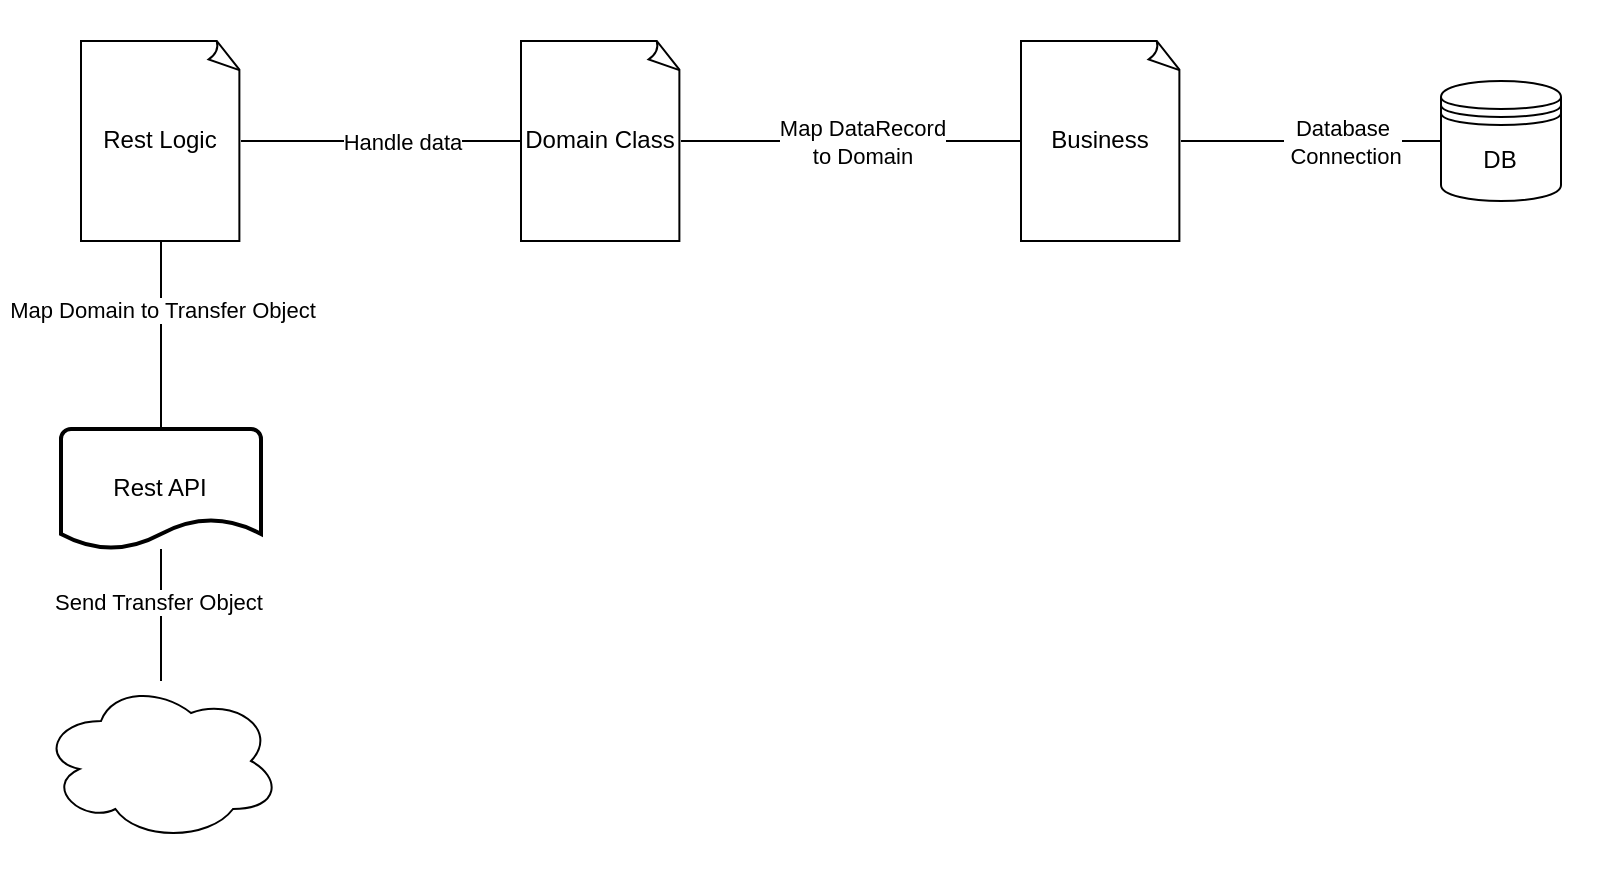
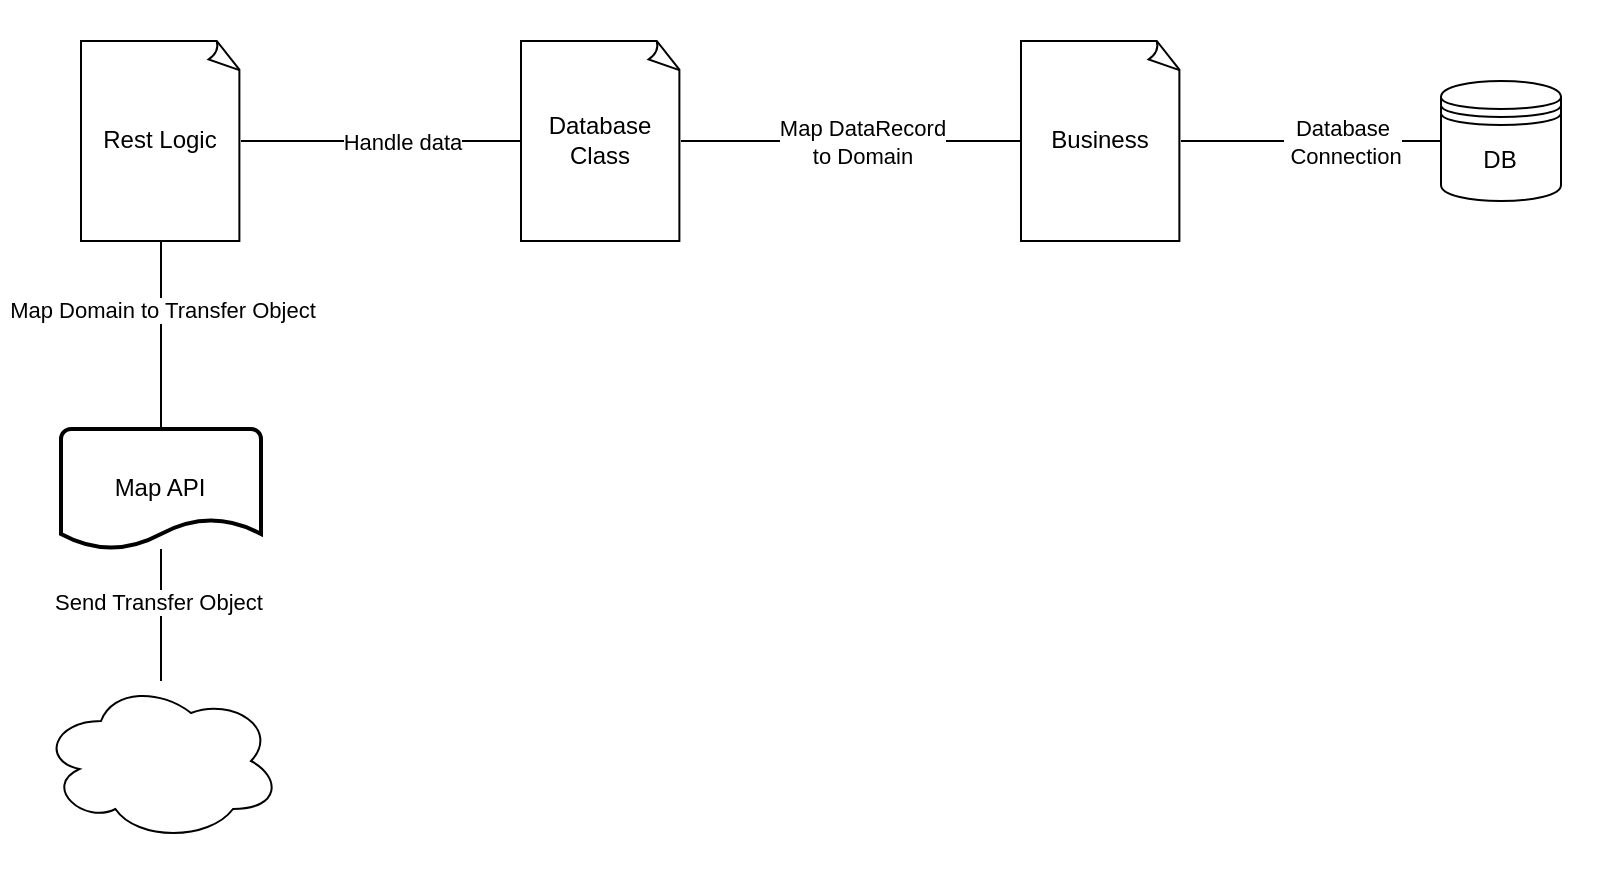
- <mxCell id="7" value="Domain Class" style="whiteSpace=wrap;html=1;shape=mxgraph.basic.document" vertex="1" parent="1"><mxGeometry x="260" y="20" width="80" height="100" as="geometry" /></mxCell>
+ <mxCell id="7" value="Database Class" style="whiteSpace=wrap;html=1;shape=mxgraph.basic.document" vertex="1" parent="1"><mxGeometry x="260" y="20" width="80" height="100" as="geometry" /></mxCell>
- <mxCell id="16" value="Rest API" style="strokeWidth=2;html=1;shape=mxgraph.flowchart.document2;whiteSpace=wrap;size=0.25;" vertex="1" parent="1"><mxGeometry x="30" y="214" width="100" height="60" as="geometry" /></mxCell>
+ <mxCell id="16" value="Map API" style="strokeWidth=2;html=1;shape=mxgraph.flowchart.document2;whiteSpace=wrap;size=0.25;" vertex="1" parent="1"><mxGeometry x="30" y="214" width="100" height="60" as="geometry" /></mxCell>
